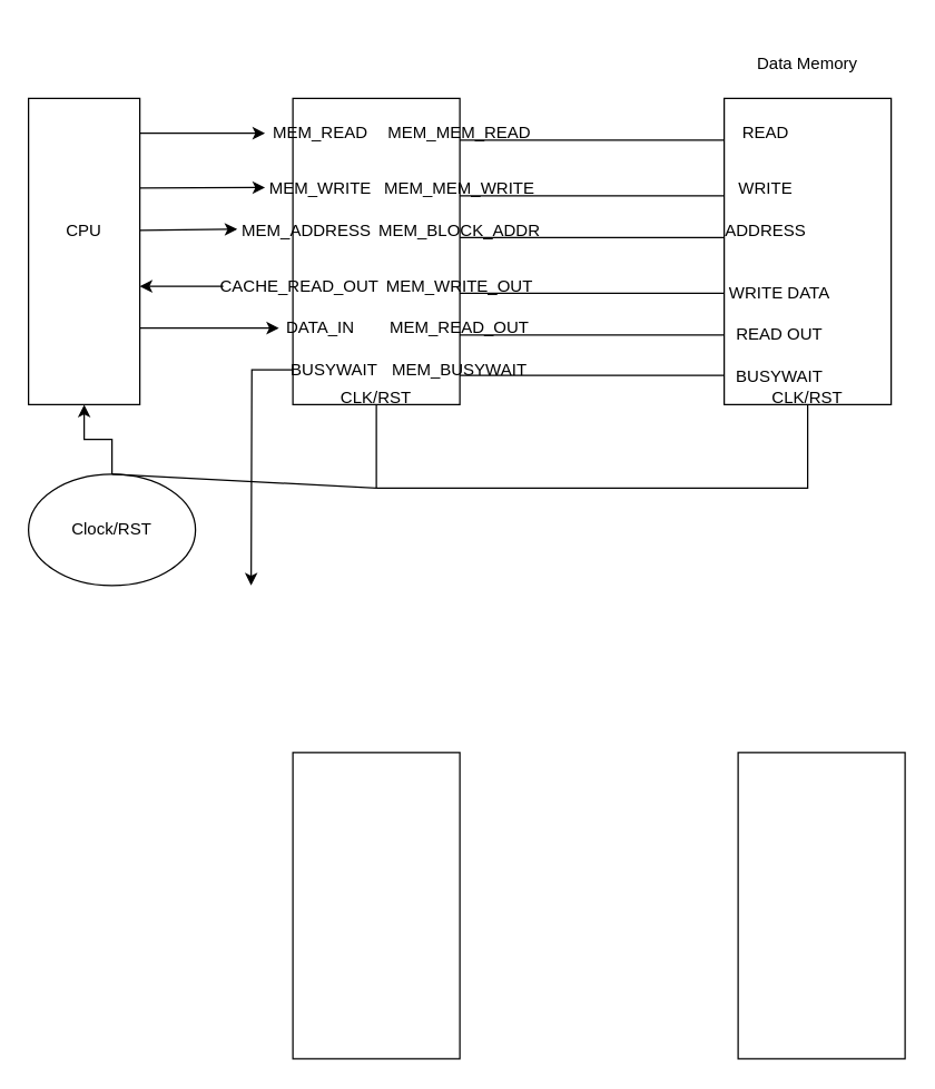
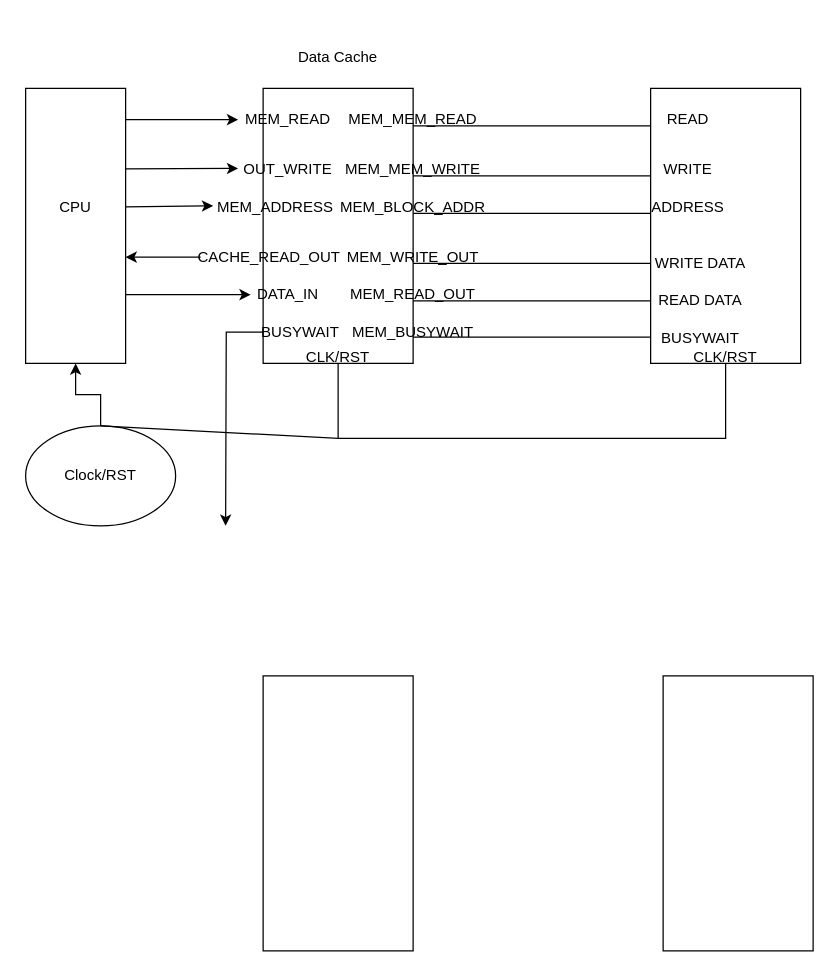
+ <mxCell id="3" value="Data Cache" style="text;html=1;strokeColor=none;fillColor=none;align=center;verticalAlign=middle;whiteSpace=wrap;rounded=0;" vertex="1" parent="1"><mxGeometry x="230" y="25" width="80" height="40" as="geometry" /></mxCell>
- <mxCell id="5" value="Data Memory" style="text;html=1;strokeColor=none;fillColor=none;align=center;verticalAlign=middle;whiteSpace=wrap;rounded=0;" vertex="1" parent="1"><mxGeometry x="530" y="20" width="100" height="50" as="geometry" /></mxCell>
- <mxCell id="35" value="MEM_WRITE" style="text;html=1;strokeColor=none;fillColor=none;align=center;verticalAlign=middle;whiteSpace=wrap;rounded=0;" vertex="1" parent="1"><mxGeometry x="200" y="120" width="60" height="30" as="geometry" /></mxCell>
+ <mxCell id="35" value="OUT_WRITE" style="text;html=1;strokeColor=none;fillColor=none;align=center;verticalAlign=middle;whiteSpace=wrap;rounded=0;" vertex="1" parent="1"><mxGeometry x="200" y="120" width="60" height="30" as="geometry" /></mxCell>
- <mxCell id="22" value="READ OUT" style="text;html=1;strokeColor=none;fillColor=none;align=center;verticalAlign=middle;whiteSpace=wrap;rounded=0;" vertex="1" parent="1"><mxGeometry x="520" y="225" width="80" height="30" as="geometry" /></mxCell>
+ <mxCell id="22" value="READ DATA" style="text;html=1;strokeColor=none;fillColor=none;align=center;verticalAlign=middle;whiteSpace=wrap;rounded=0;" vertex="1" parent="1"><mxGeometry x="520" y="225" width="80" height="30" as="geometry" /></mxCell>
